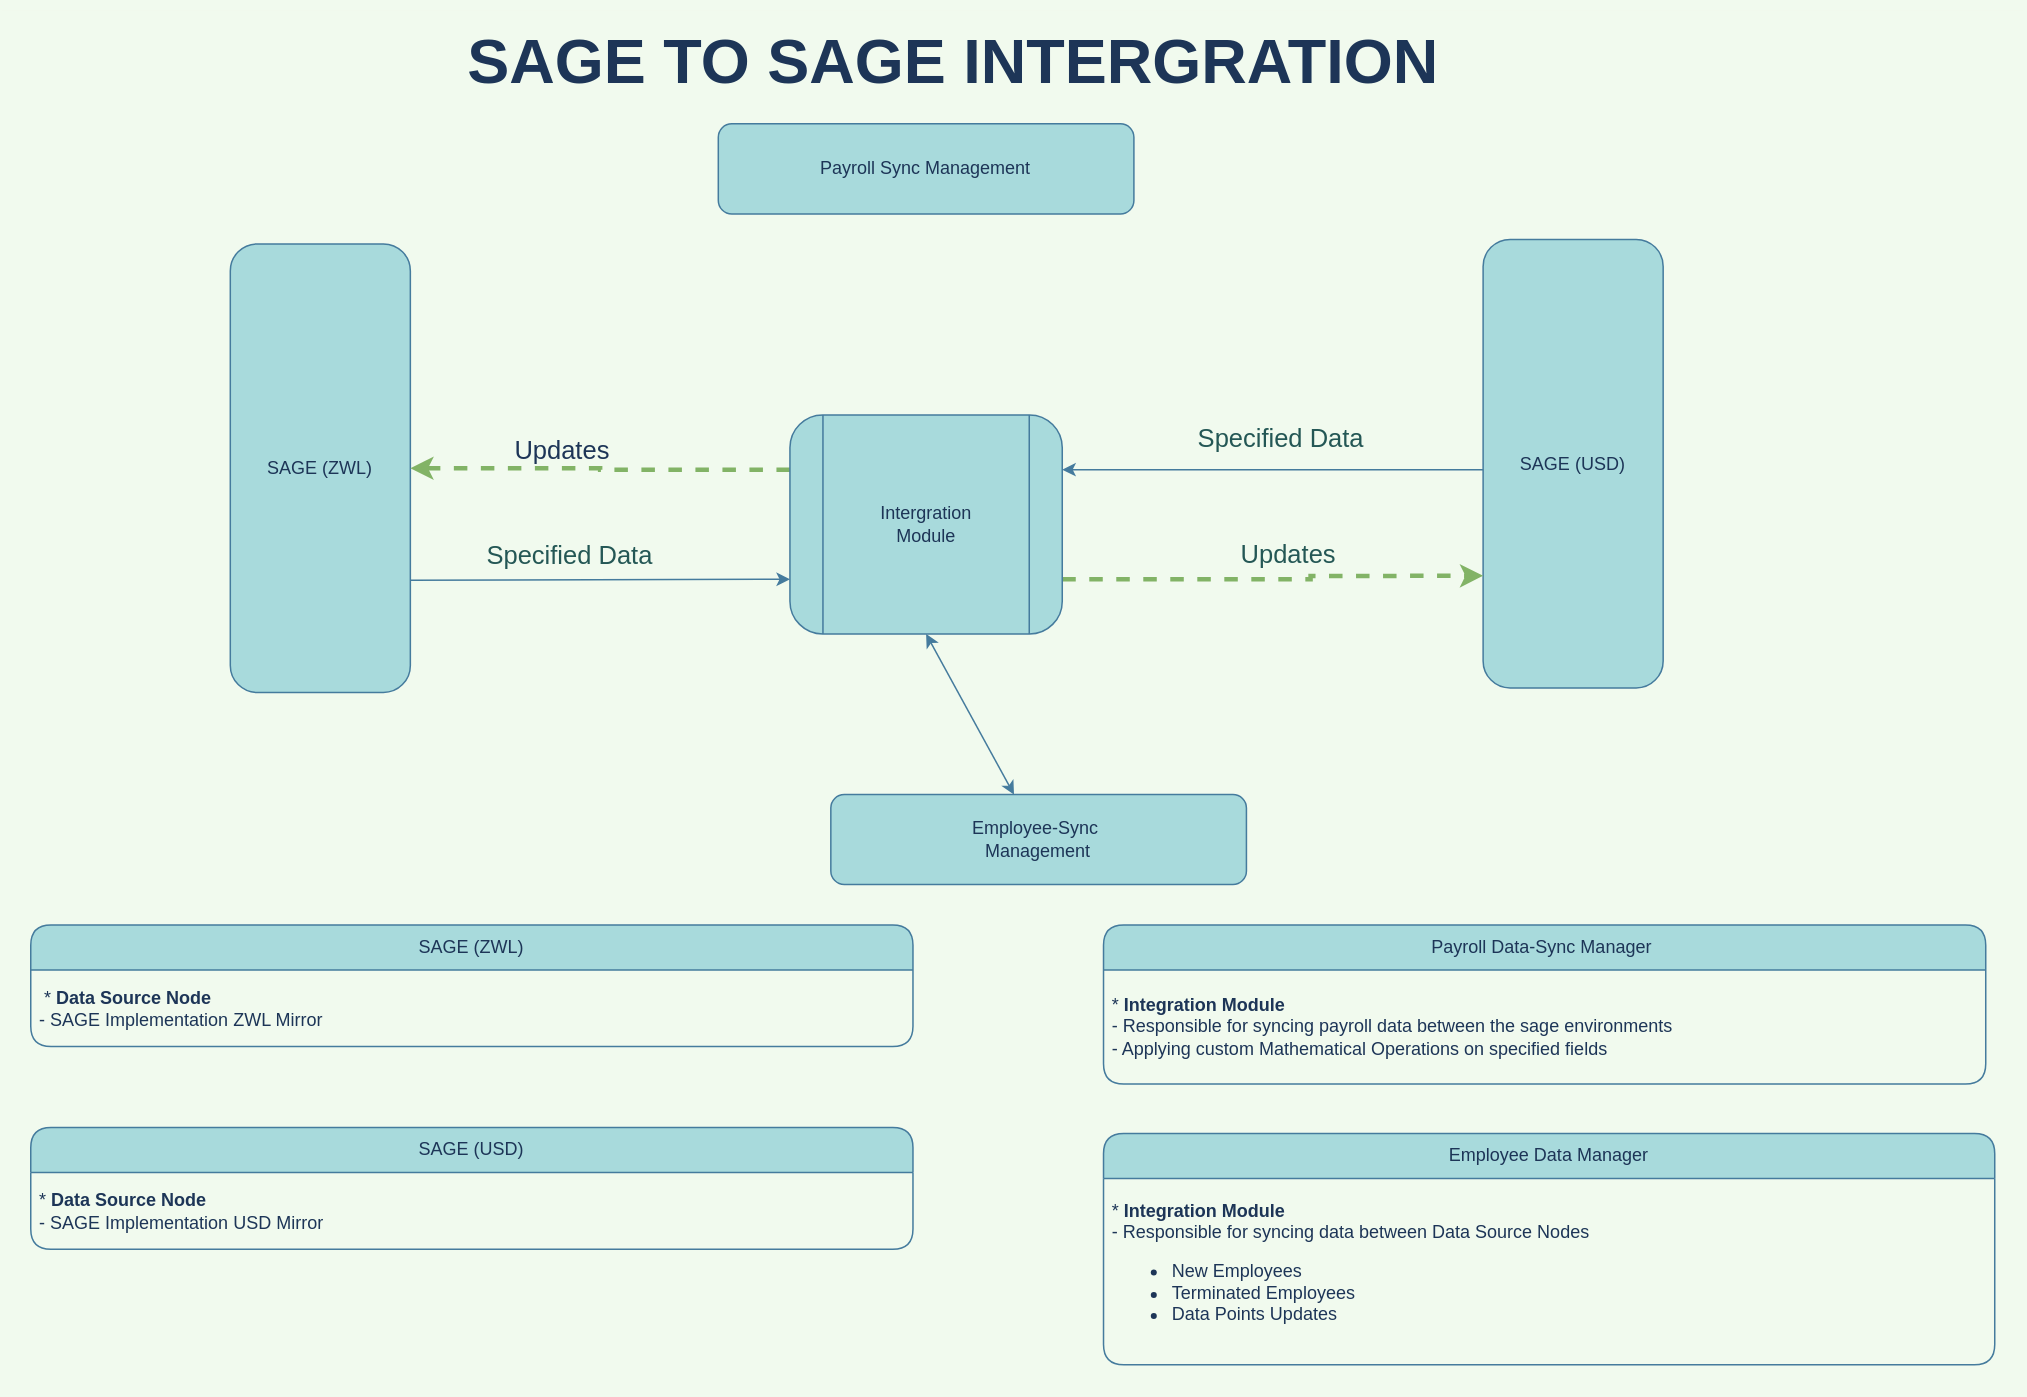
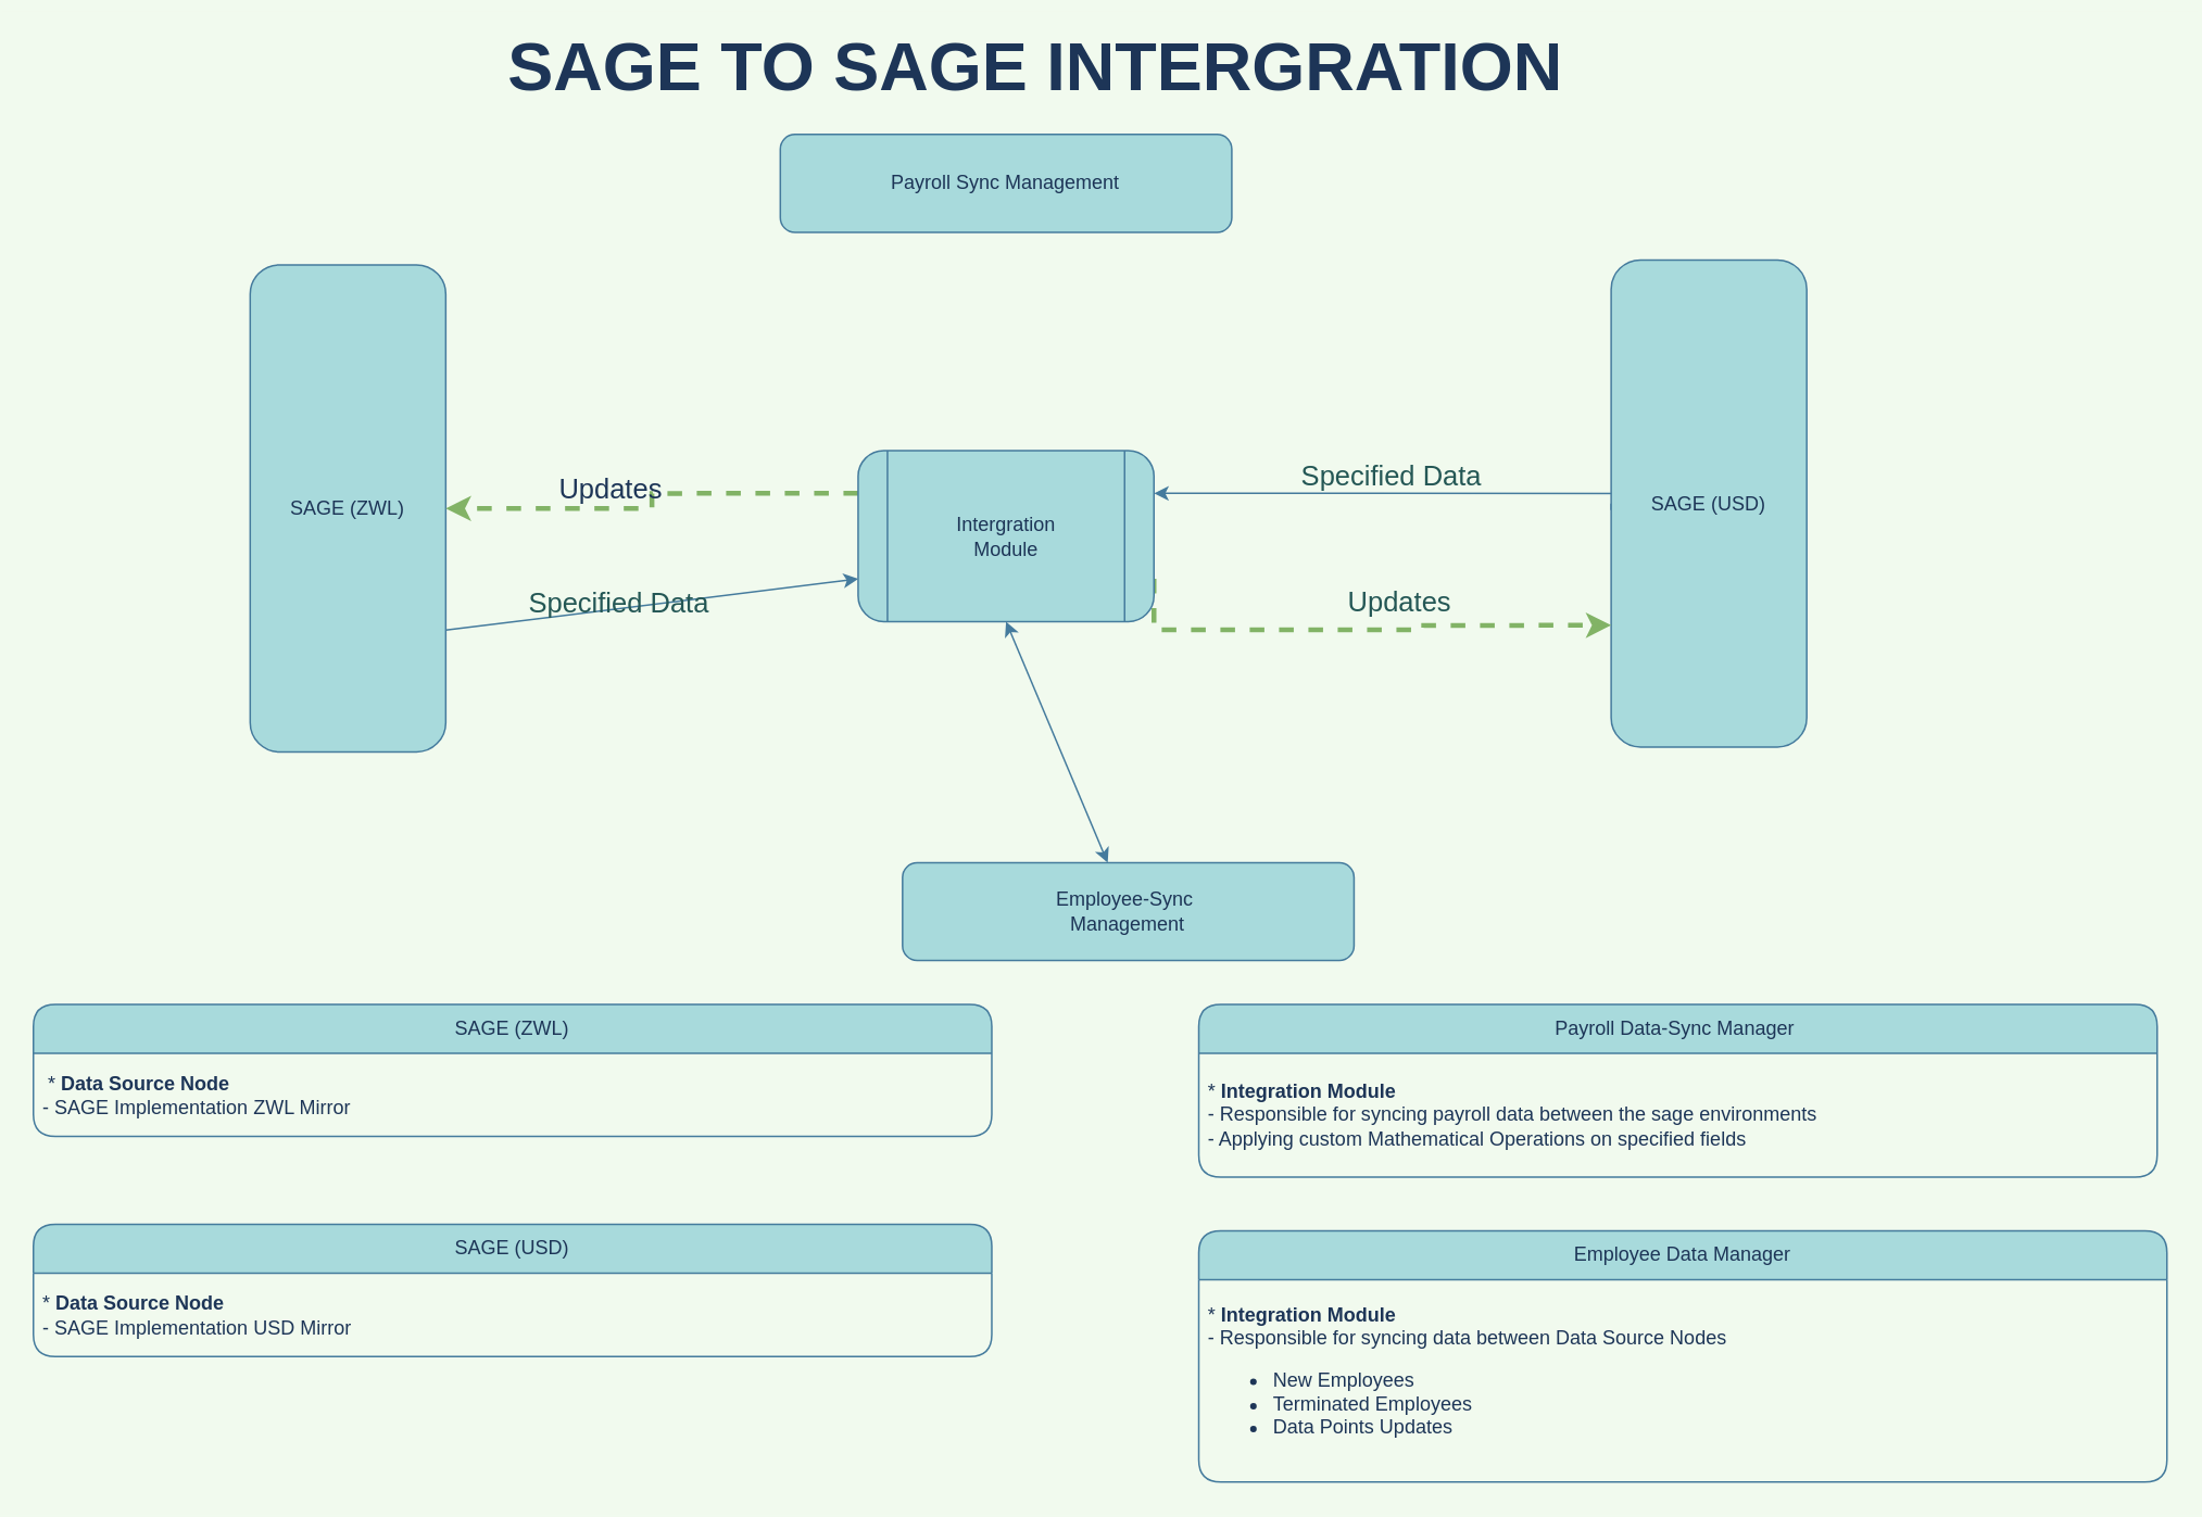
- <mxCell id="7" value="Intergration&lt;br&gt;Module&lt;br&gt;" style="shape=process;whiteSpace=wrap;html=1;backgroundOutline=1;rounded=1;fillColor=#A8DADC;strokeColor=#457B9D;fontColor=#1D3557;" vertex="1" parent="1"><mxGeometry x="526" y="270" width="181.5" height="146" as="geometry" /></mxCell>
+ <mxCell id="7" value="Intergration&lt;br&gt;Module&lt;br&gt;" style="shape=process;whiteSpace=wrap;html=1;backgroundOutline=1;rounded=1;fillColor=#A8DADC;strokeColor=#457B9D;fontColor=#1D3557;" vertex="1" parent="1"><mxGeometry x="526" y="270" width="181.5" height="105" as="geometry" /></mxCell>
